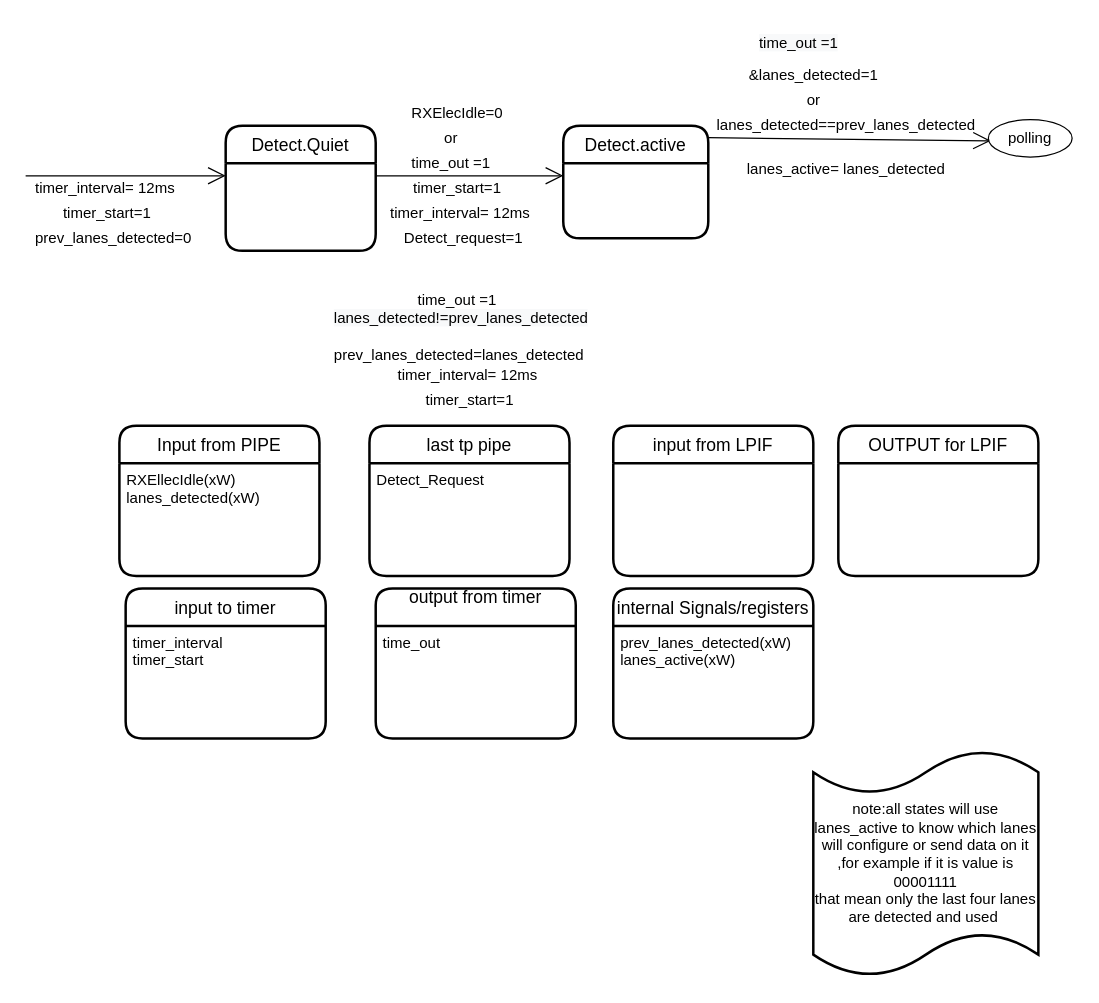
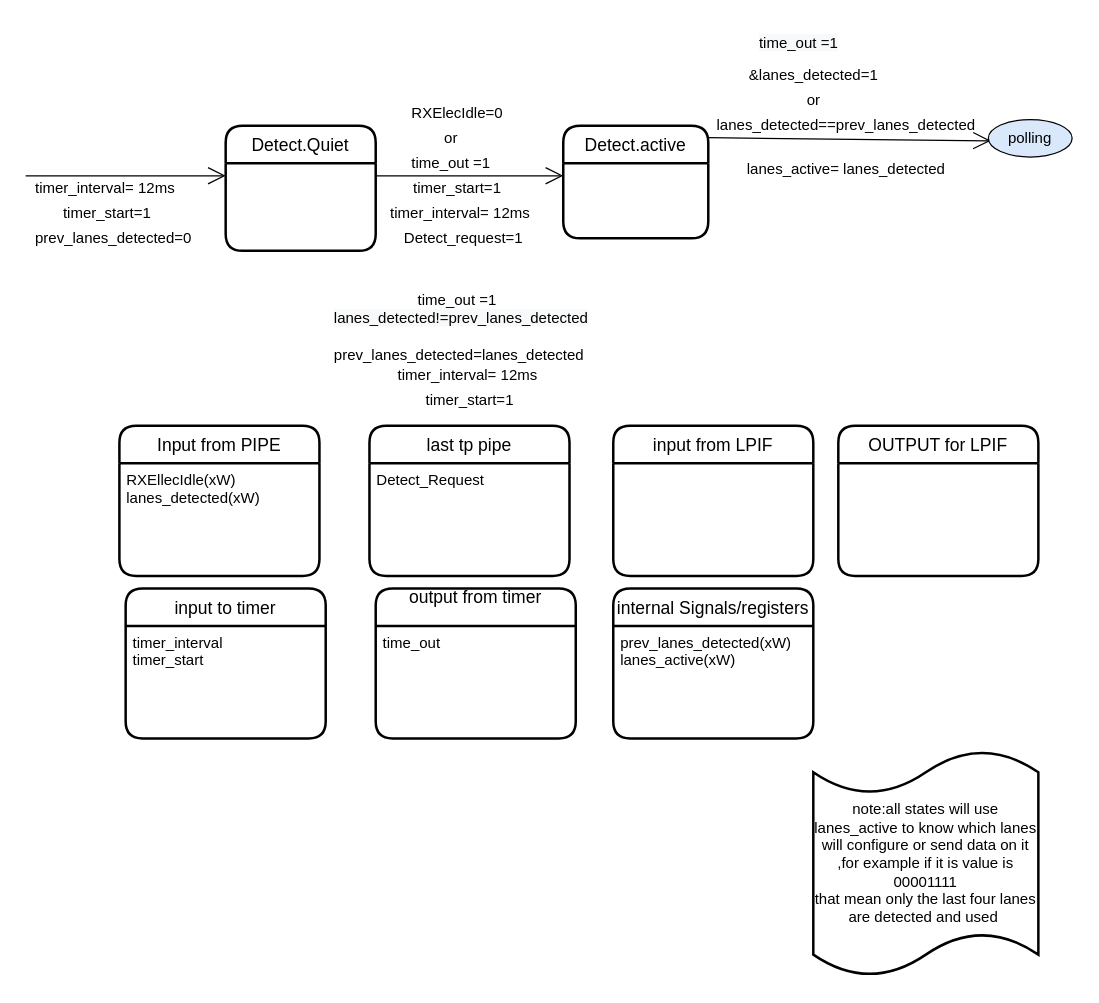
- <mxCell id="28" value="polling" style="ellipse;whiteSpace=wrap;html=1;align=center;" parent="1" vertex="1"><mxGeometry x="790" y="95" width="67" height="30" as="geometry" /></mxCell>
+ <mxCell id="28" value="polling" style="ellipse;whiteSpace=wrap;html=1;align=center;fillColor=#dae8fc;" parent="1" vertex="1"><mxGeometry x="790" y="95" width="67" height="30" as="geometry" /></mxCell>
